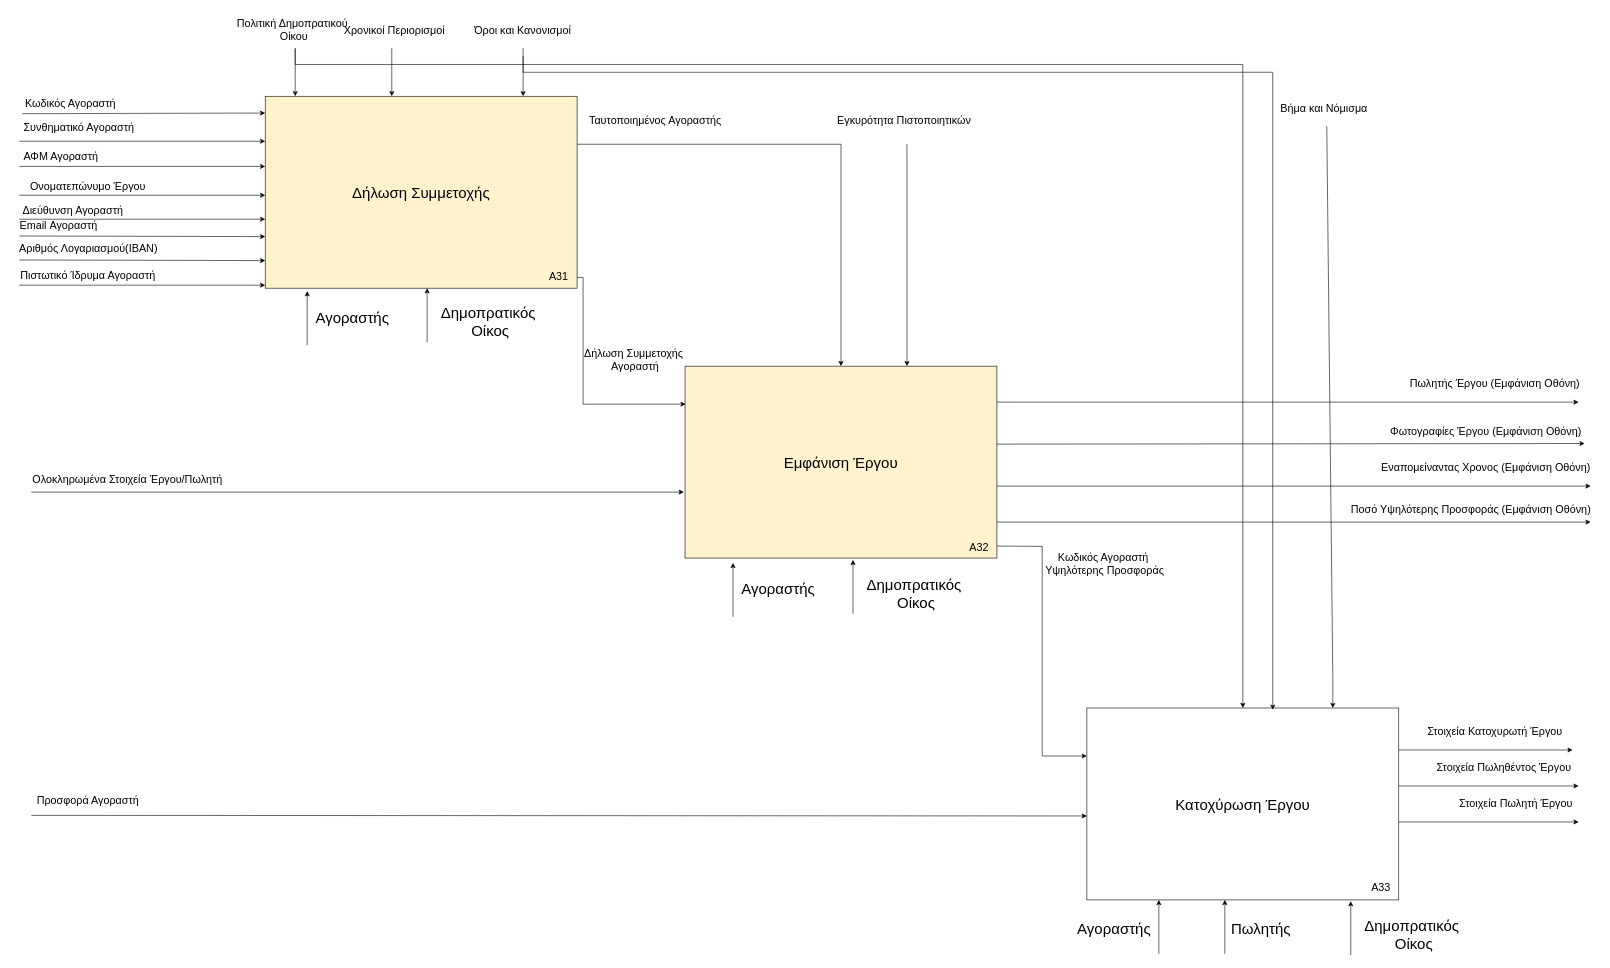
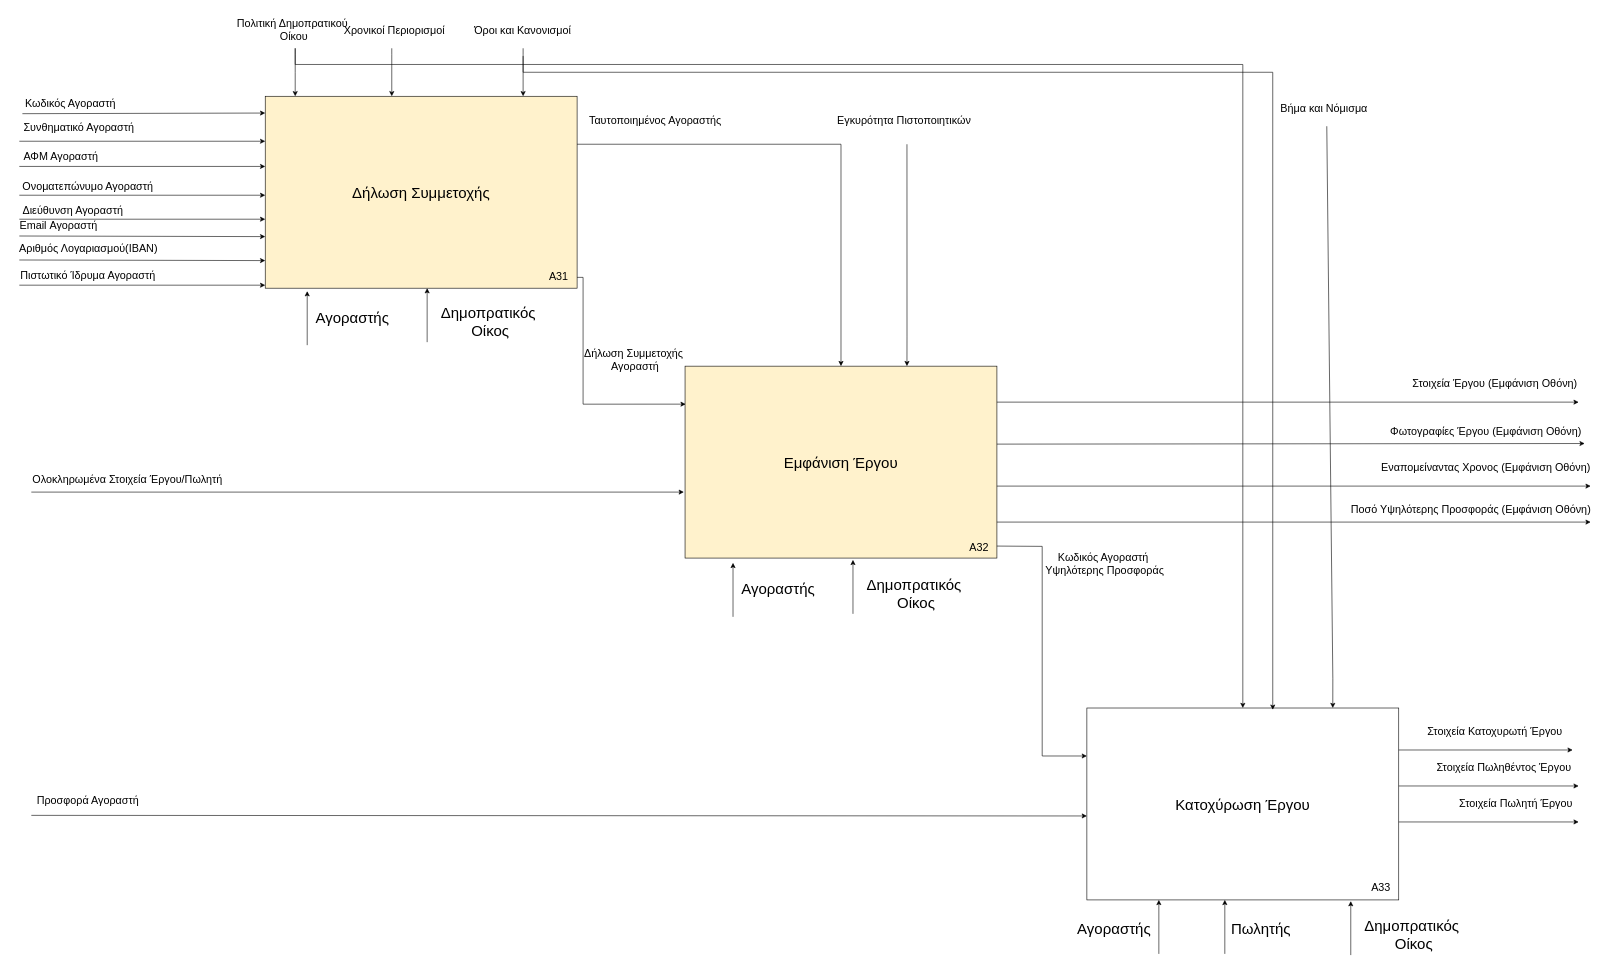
- <mxCell id="9" value="Ονοματεπώνυμο Έργου" style="text;html=1;align=center;verticalAlign=middle;resizable=0;points=[];autosize=1;strokeColor=none;fillColor=none;fontSize=18;" parent="1" vertex="1"><mxGeometry x="25" y="290" width="240" height="40" as="geometry" /></mxCell>
+ <mxCell id="9" value="Ονοματεπώνυμο Αγοραστή" style="text;html=1;align=center;verticalAlign=middle;resizable=0;points=[];autosize=1;strokeColor=none;fillColor=none;fontSize=18;" parent="1" vertex="1"><mxGeometry x="25" y="290" width="240" height="40" as="geometry" /></mxCell>
- <mxCell id="23" value="Πωλητής Έργου (Εμφάνιση Οθόνη)" style="text;html=1;align=center;verticalAlign=middle;resizable=0;points=[];autosize=1;strokeColor=none;fillColor=none;fontSize=18;" parent="1" vertex="1"><mxGeometry x="2341" y="620" width="300" height="40" as="geometry" /></mxCell>
+ <mxCell id="23" value="Στοιχεία Έργου (Εμφάνιση Οθόνη)" style="text;html=1;align=center;verticalAlign=middle;resizable=0;points=[];autosize=1;strokeColor=none;fillColor=none;fontSize=18;" parent="1" vertex="1"><mxGeometry x="2341" y="620" width="300" height="40" as="geometry" /></mxCell>
